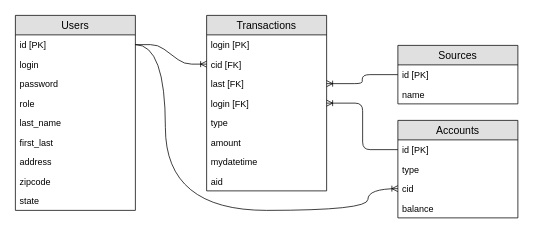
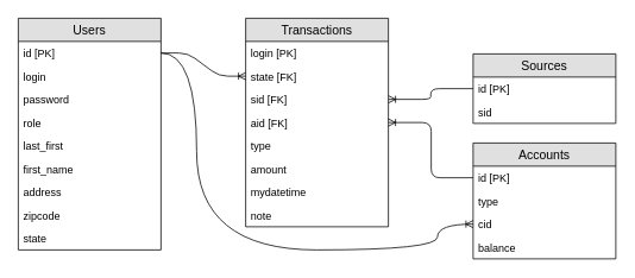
- <mxCell id="12" value="cid [FK]" style="text;strokeColor=none;fillColor=none;spacingLeft=4;spacingRight=4;overflow=hidden;rotatable=0;points=[[0,0.5],[1,0.5]];portConstraint=eastwest;fontSize=12;" vertex="1" parent="10"><mxGeometry y="52" width="160" height="26" as="geometry" /></mxCell>
+ <mxCell id="12" value="state [FK]" style="text;strokeColor=none;fillColor=none;spacingLeft=4;spacingRight=4;overflow=hidden;rotatable=0;points=[[0,0.5],[1,0.5]];portConstraint=eastwest;fontSize=12;" vertex="1" parent="10"><mxGeometry y="52" width="160" height="26" as="geometry" /></mxCell>
- <mxCell id="13" value="last [FK]" style="text;strokeColor=none;fillColor=none;spacingLeft=4;spacingRight=4;overflow=hidden;rotatable=0;points=[[0,0.5],[1,0.5]];portConstraint=eastwest;fontSize=12;" vertex="1" parent="10"><mxGeometry y="78" width="160" height="26" as="geometry" /></mxCell>
+ <mxCell id="13" value="sid [FK]" style="text;strokeColor=none;fillColor=none;spacingLeft=4;spacingRight=4;overflow=hidden;rotatable=0;points=[[0,0.5],[1,0.5]];portConstraint=eastwest;fontSize=12;" vertex="1" parent="10"><mxGeometry y="78" width="160" height="26" as="geometry" /></mxCell>
- <mxCell id="9" value="name" style="text;strokeColor=none;fillColor=none;spacingLeft=4;spacingRight=4;overflow=hidden;rotatable=0;points=[[0,0.5],[1,0.5]];portConstraint=eastwest;fontSize=12;" vertex="1" parent="7"><mxGeometry y="52" width="160" height="26" as="geometry" /></mxCell>
+ <mxCell id="9" value="sid" style="text;strokeColor=none;fillColor=none;spacingLeft=4;spacingRight=4;overflow=hidden;rotatable=0;points=[[0,0.5],[1,0.5]];portConstraint=eastwest;fontSize=12;" vertex="1" parent="7"><mxGeometry y="52" width="160" height="26" as="geometry" /></mxCell>
- <mxCell id="14" value="login [FK]" style="text;strokeColor=none;fillColor=none;spacingLeft=4;spacingRight=4;overflow=hidden;rotatable=0;points=[[0,0.5],[1,0.5]];portConstraint=eastwest;fontSize=12;" vertex="1" parent="10"><mxGeometry y="104" width="160" height="26" as="geometry" /></mxCell>
+ <mxCell id="14" value="aid [FK]" style="text;strokeColor=none;fillColor=none;spacingLeft=4;spacingRight=4;overflow=hidden;rotatable=0;points=[[0,0.5],[1,0.5]];portConstraint=eastwest;fontSize=12;" vertex="1" parent="10"><mxGeometry y="104" width="160" height="26" as="geometry" /></mxCell>
- <mxCell id="24" value="last_name" style="text;strokeColor=none;fillColor=none;spacingLeft=4;spacingRight=4;overflow=hidden;rotatable=0;points=[[0,0.5],[1,0.5]];portConstraint=eastwest;fontSize=12;" vertex="1" parent="19"><mxGeometry y="130" width="160" height="26" as="geometry" /></mxCell>
+ <mxCell id="24" value="last_first" style="text;strokeColor=none;fillColor=none;spacingLeft=4;spacingRight=4;overflow=hidden;rotatable=0;points=[[0,0.5],[1,0.5]];portConstraint=eastwest;fontSize=12;" vertex="1" parent="19"><mxGeometry y="130" width="160" height="26" as="geometry" /></mxCell>
- <mxCell id="25" value="first_last" style="text;strokeColor=none;fillColor=none;spacingLeft=4;spacingRight=4;overflow=hidden;rotatable=0;points=[[0,0.5],[1,0.5]];portConstraint=eastwest;fontSize=12;" vertex="1" parent="19"><mxGeometry y="156" width="160" height="26" as="geometry" /></mxCell>
+ <mxCell id="25" value="first_name" style="text;strokeColor=none;fillColor=none;spacingLeft=4;spacingRight=4;overflow=hidden;rotatable=0;points=[[0,0.5],[1,0.5]];portConstraint=eastwest;fontSize=12;" vertex="1" parent="19"><mxGeometry y="156" width="160" height="26" as="geometry" /></mxCell>
- <mxCell id="18" value="aid" style="text;strokeColor=none;fillColor=none;spacingLeft=4;spacingRight=4;overflow=hidden;rotatable=0;points=[[0,0.5],[1,0.5]];portConstraint=eastwest;fontSize=12;" vertex="1" parent="10"><mxGeometry y="208" width="160" height="26" as="geometry" /></mxCell>
+ <mxCell id="18" value="note" style="text;strokeColor=none;fillColor=none;spacingLeft=4;spacingRight=4;overflow=hidden;rotatable=0;points=[[0,0.5],[1,0.5]];portConstraint=eastwest;fontSize=12;" vertex="1" parent="10"><mxGeometry y="208" width="160" height="26" as="geometry" /></mxCell>
